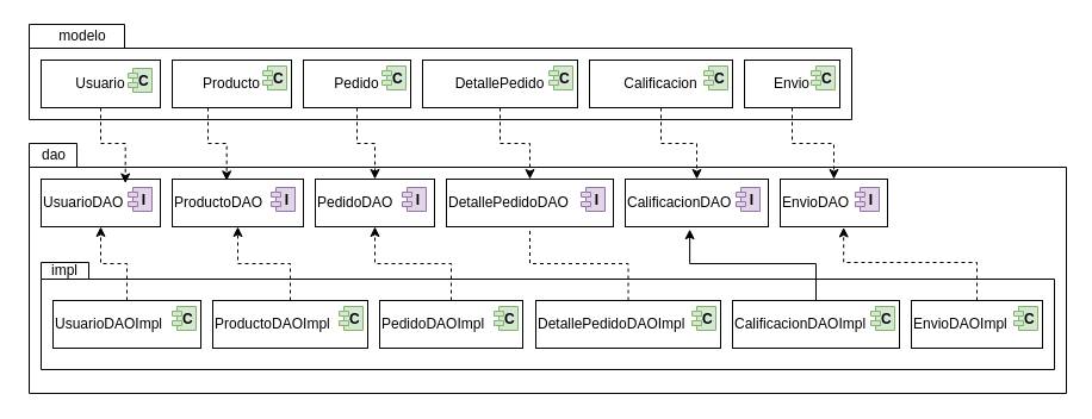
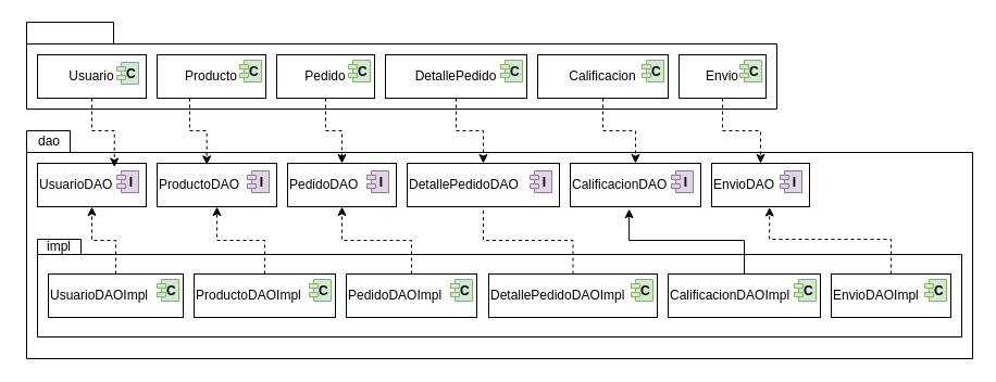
- <mxCell id="5" value="modelo" style="text;strokeColor=none;align=center;fillColor=none;html=1;verticalAlign=middle;whiteSpace=wrap;rounded=0;" vertex="1" parent="1"><mxGeometry x="44" y="20" width="50" height="20" as="geometry" /></mxCell>
